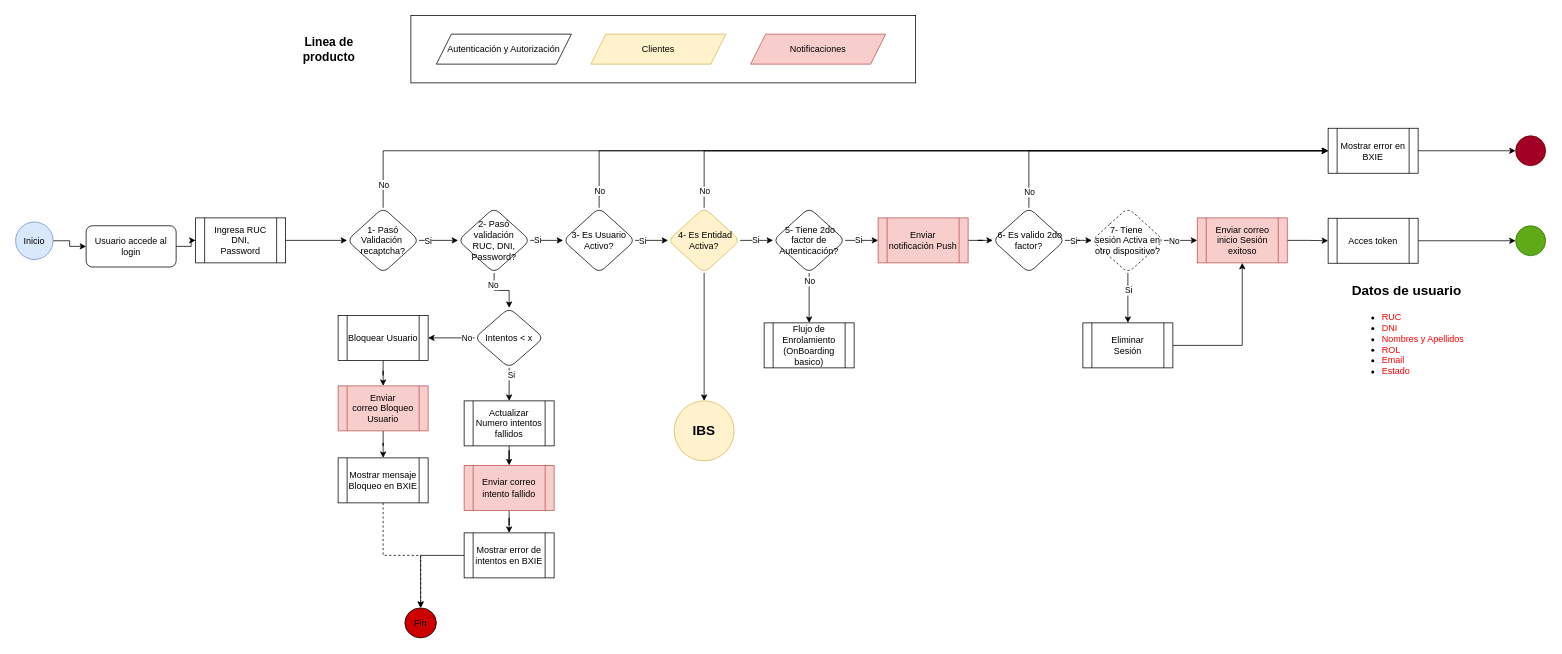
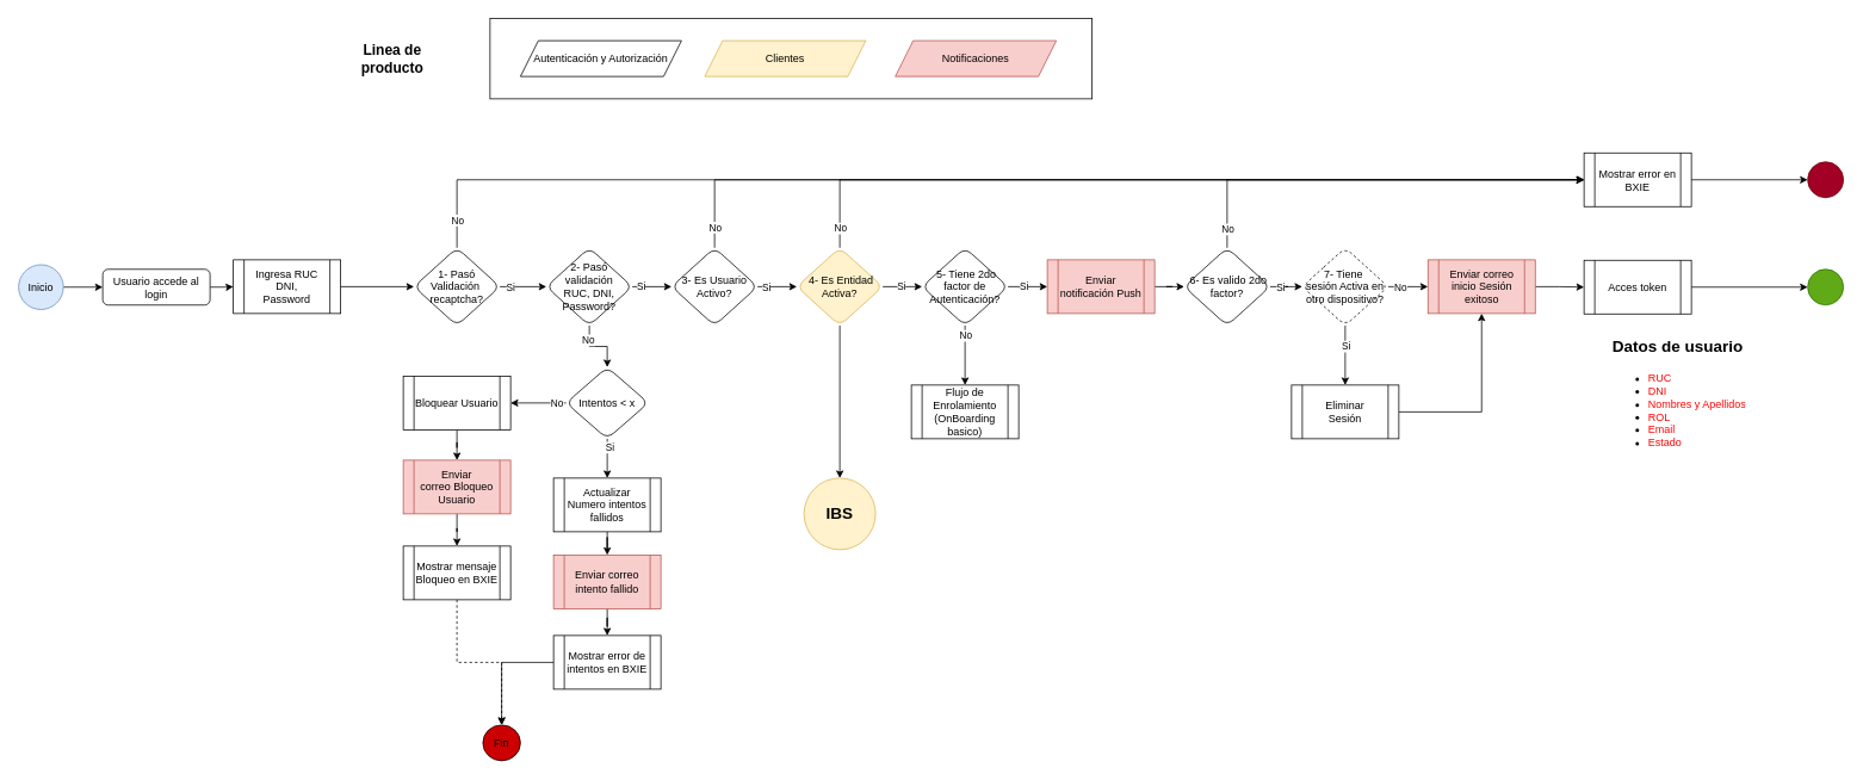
- <mxCell id="4" value="Usuario accede al&lt;br&gt;login" style="rounded=1;whiteSpace=wrap;html=1;fontSize=12;glass=0;strokeWidth=1;shadow=0;" parent="1" vertex="1"><mxGeometry x="114" y="300.5" width="120" height="55" as="geometry" /></mxCell>
+ <mxCell id="4" value="Usuario accede al&lt;br&gt;login" style="rounded=1;whiteSpace=wrap;html=1;fontSize=12;glass=0;strokeWidth=1;shadow=0;" parent="1" vertex="1"><mxGeometry x="114" y="300.5" width="120" height="40" as="geometry" /></mxCell>
